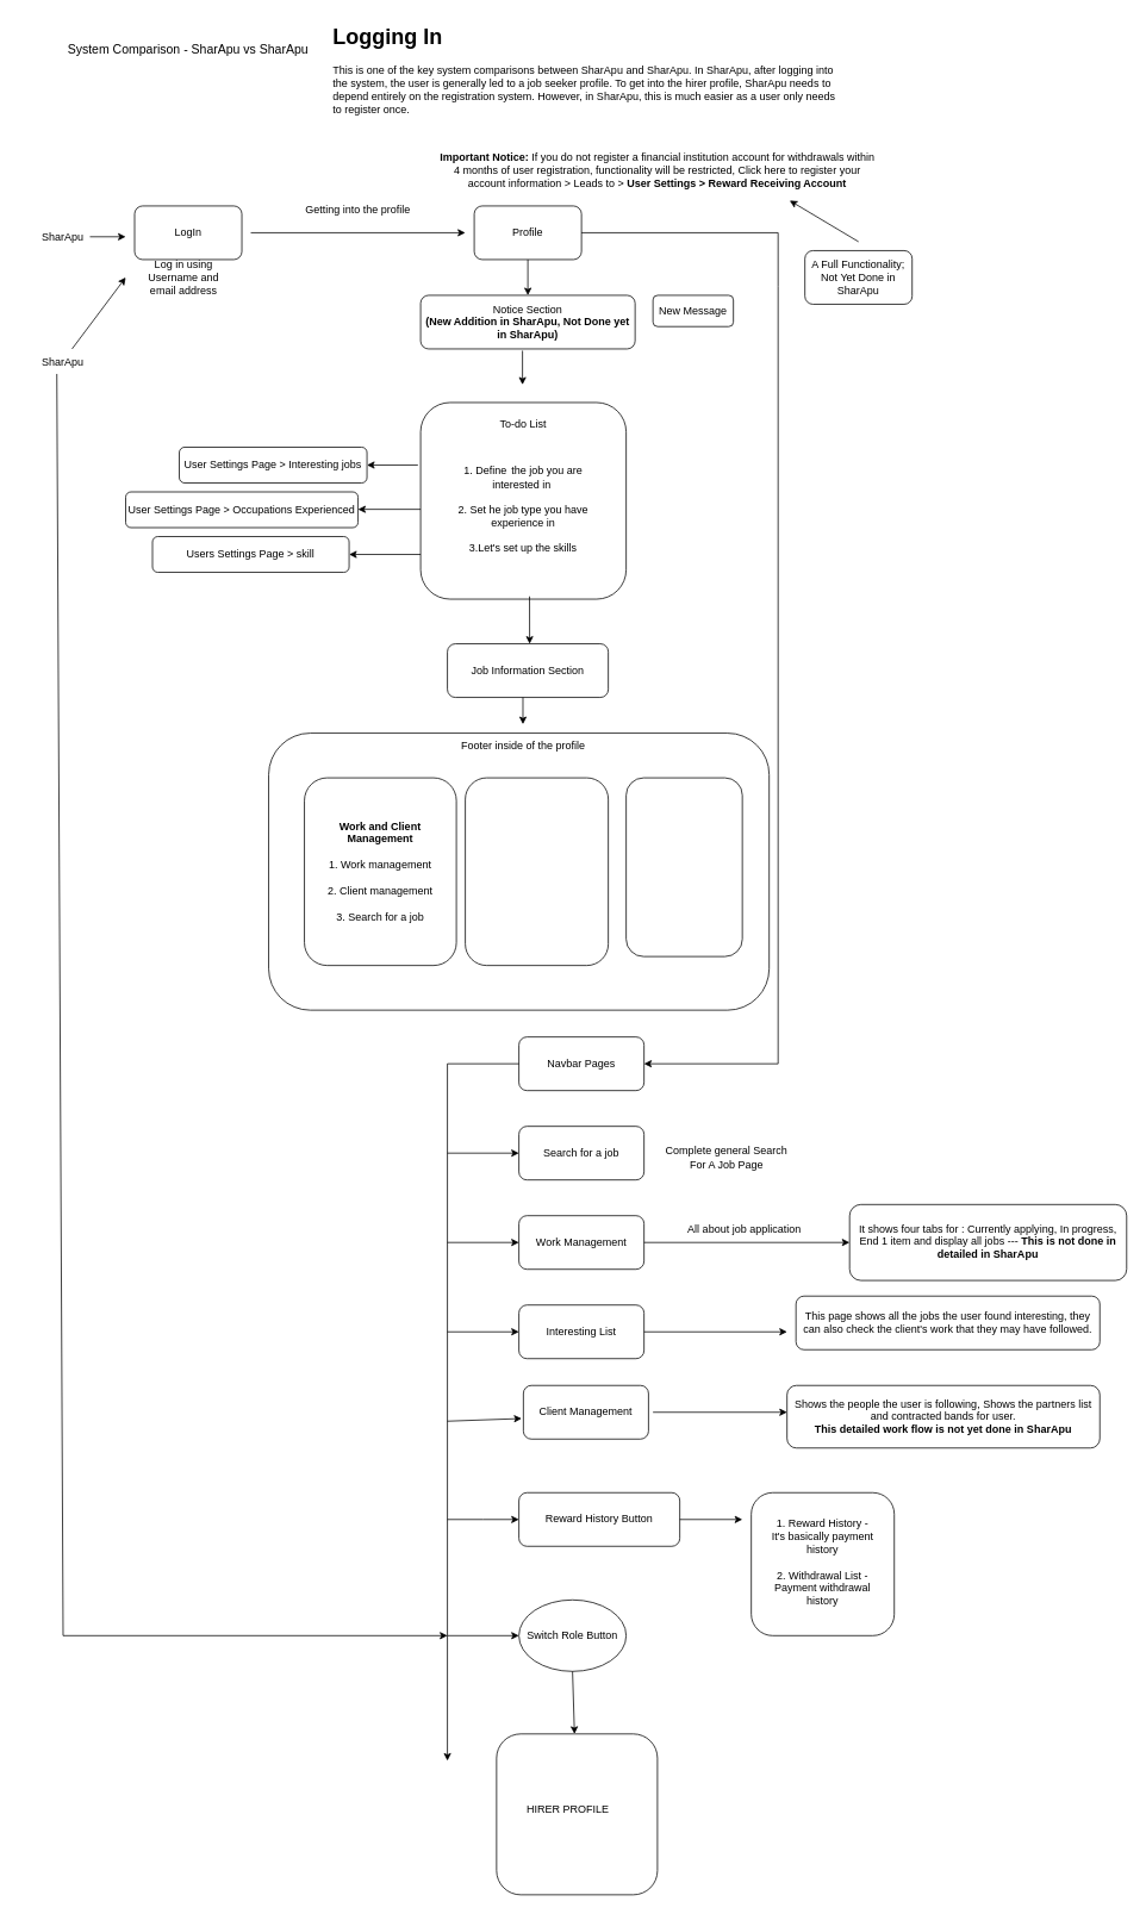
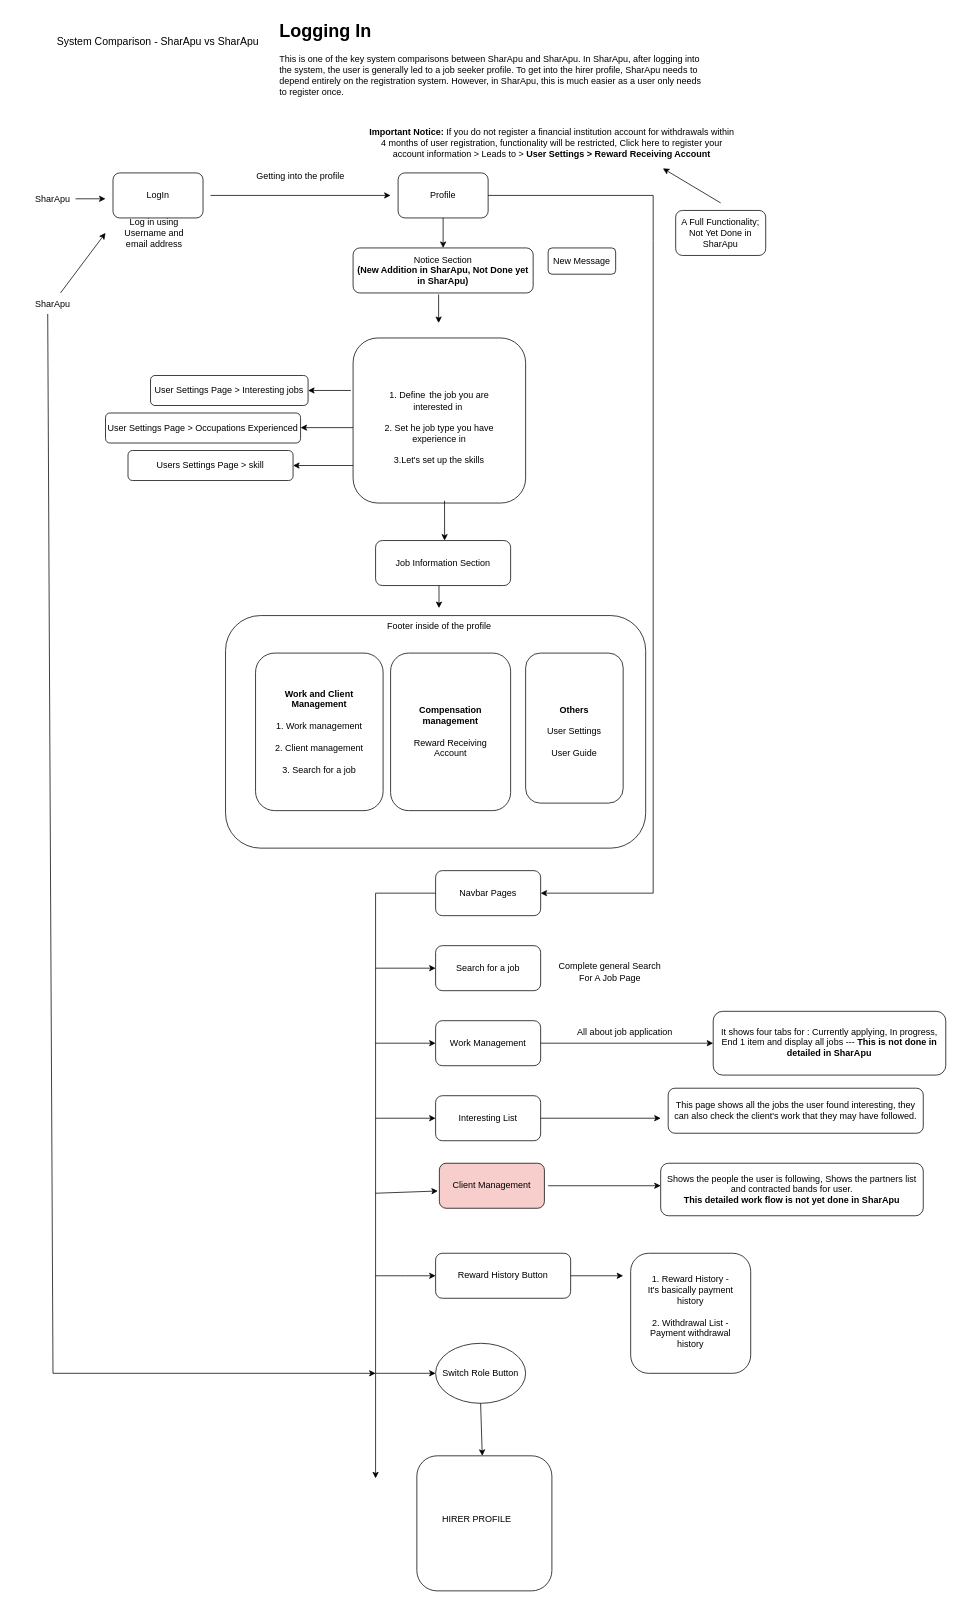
- <mxCell id="15" value="To-do List" style="text;html=1;align=center;verticalAlign=middle;whiteSpace=wrap;rounded=0;" vertex="1" parent="1"><mxGeometry x="525" y="460" width="120" height="30" as="geometry" /></mxCell>
+ <mxCell id="32" value="&lt;b&gt;Compensation management&lt;/b&gt;&lt;div&gt;&lt;br&gt;&lt;/div&gt;&lt;div&gt;Reward Receiving Account&lt;/div&gt;" style="text;html=1;align=center;verticalAlign=middle;whiteSpace=wrap;rounded=0;" vertex="1" parent="1"><mxGeometry x="550" y="910" width="100" height="130" as="geometry" /></mxCell>
+ <mxCell id="34" value="&lt;b&gt;Others&lt;/b&gt;&lt;div&gt;&lt;b&gt;&lt;br&gt;&lt;/b&gt;&lt;/div&gt;&lt;div&gt;User Settings&lt;/div&gt;&lt;div&gt;&lt;br&gt;&lt;/div&gt;&lt;div&gt;User Guide&lt;/div&gt;" style="text;html=1;align=center;verticalAlign=middle;whiteSpace=wrap;rounded=0;" vertex="1" parent="1"><mxGeometry x="710" y="890" width="110" height="170" as="geometry" /></mxCell>
- <mxCell id="42" value="Client Management" style="rounded=1;whiteSpace=wrap;html=1;" vertex="1" parent="1"><mxGeometry x="585" y="1550" width="140" height="60" as="geometry" /></mxCell>
+ <mxCell id="42" value="Client Management" style="rounded=1;whiteSpace=wrap;html=1;fillColor=#f8cecc;" vertex="1" parent="1"><mxGeometry x="585" y="1550" width="140" height="60" as="geometry" /></mxCell>
